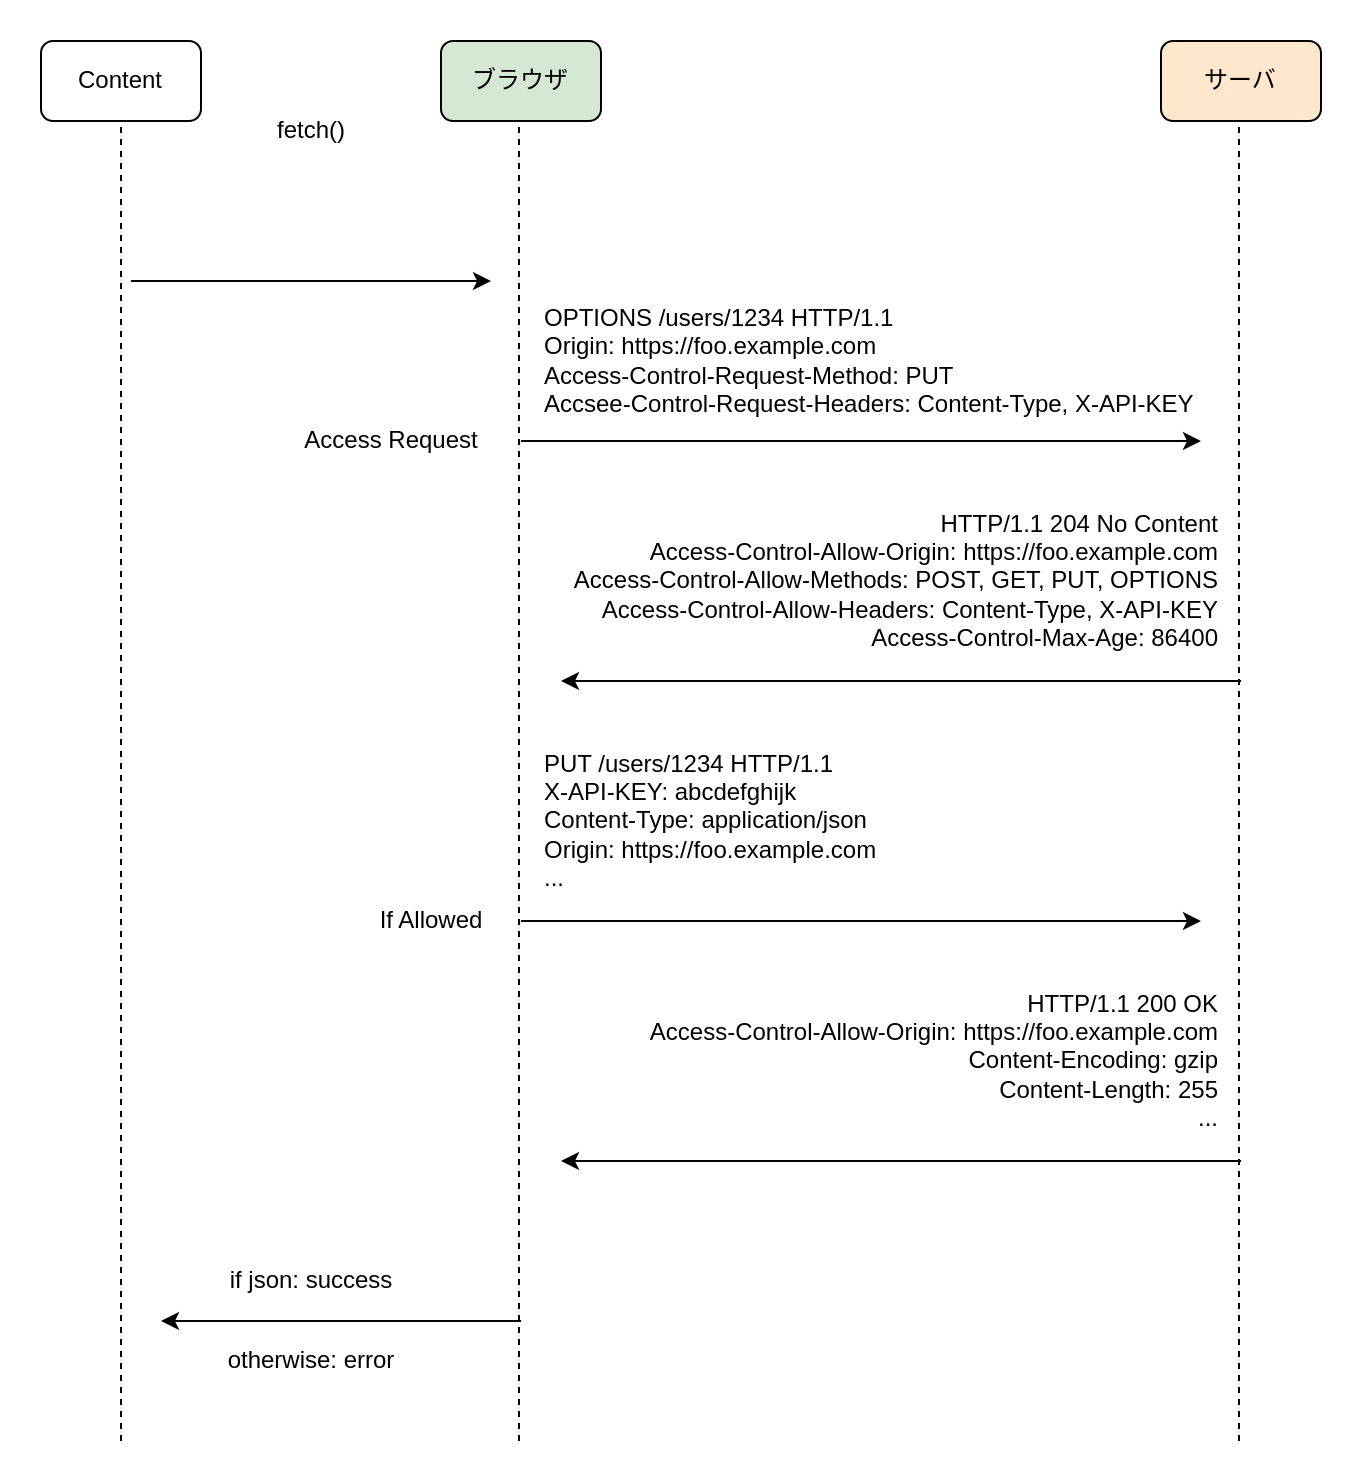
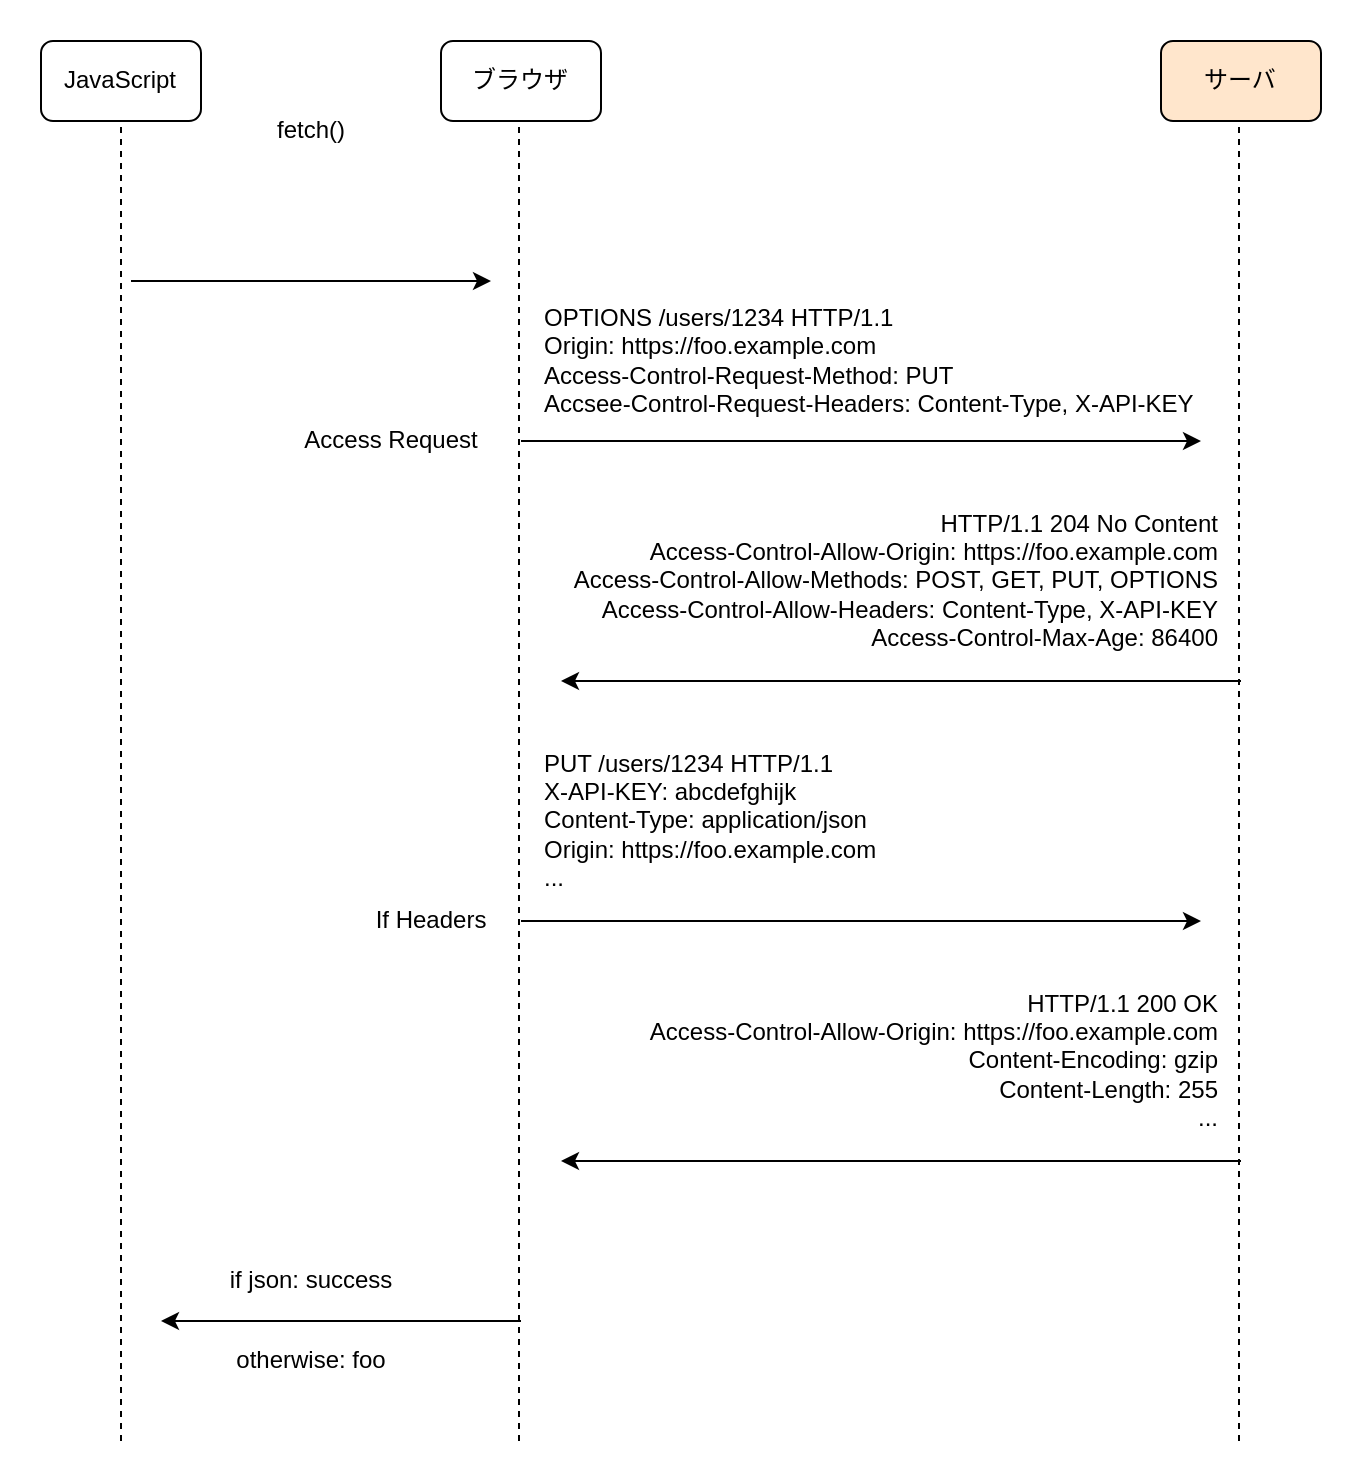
- <mxCell id="2" value="Content" style="rounded=1;whiteSpace=wrap;html=1;" parent="1" vertex="1"><mxGeometry x="20" y="20" width="80" height="40" as="geometry" /></mxCell>
+ <mxCell id="2" value="JavaScript" style="rounded=1;whiteSpace=wrap;html=1;" parent="1" vertex="1"><mxGeometry x="20" y="20" width="80" height="40" as="geometry" /></mxCell>
- <mxCell id="3" value="ブラウザ" style="rounded=1;whiteSpace=wrap;html=1;fillColor=#d5e8d4;" parent="1" vertex="1"><mxGeometry x="220" y="20" width="80" height="40" as="geometry" /></mxCell>
+ <mxCell id="3" value="ブラウザ" style="rounded=1;whiteSpace=wrap;html=1;" parent="1" vertex="1"><mxGeometry x="220" y="20" width="80" height="40" as="geometry" /></mxCell>
- <mxCell id="15" value="If Allowed" style="text;html=1;align=center;verticalAlign=middle;resizable=0;points=[];autosize=1;" parent="1" vertex="1"><mxGeometry x="180" y="450" width="70" height="20" as="geometry" /></mxCell>
+ <mxCell id="15" value="If Headers" style="text;html=1;align=center;verticalAlign=middle;resizable=0;points=[];autosize=1;" parent="1" vertex="1"><mxGeometry x="180" y="450" width="70" height="20" as="geometry" /></mxCell>
- <mxCell id="22" value="otherwise: error" style="text;html=1;align=center;verticalAlign=middle;resizable=0;points=[];autosize=1;" parent="1" vertex="1"><mxGeometry x="105" y="670" width="100" height="20" as="geometry" /></mxCell>
+ <mxCell id="22" value="otherwise: foo" style="text;html=1;align=center;verticalAlign=middle;resizable=0;points=[];autosize=1;" parent="1" vertex="1"><mxGeometry x="105" y="670" width="100" height="20" as="geometry" /></mxCell>
